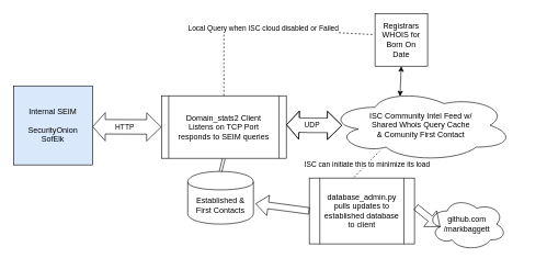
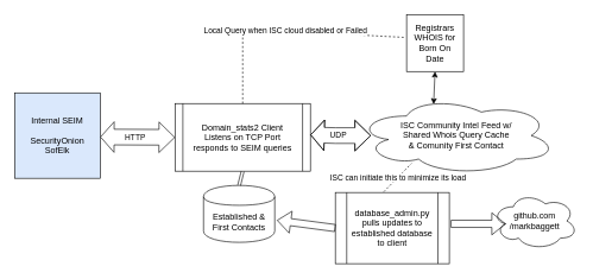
- <mxCell id="13" value="&lt;div&gt;github.com&lt;/div&gt;&lt;div&gt;/markbaggett&lt;/div&gt;" style="ellipse;shape=cloud;whiteSpace=wrap;html=1;" vertex="1" parent="1"><mxGeometry x="650" y="300" width="120" height="80" as="geometry" /></mxCell>
+ <mxCell id="13" value="&lt;div&gt;github.com&lt;/div&gt;&lt;div&gt;/markbaggett&lt;/div&gt;" style="ellipse;shape=cloud;whiteSpace=wrap;html=1;" vertex="1" parent="1"><mxGeometry x="690" y="270" width="120" height="80" as="geometry" /></mxCell>
